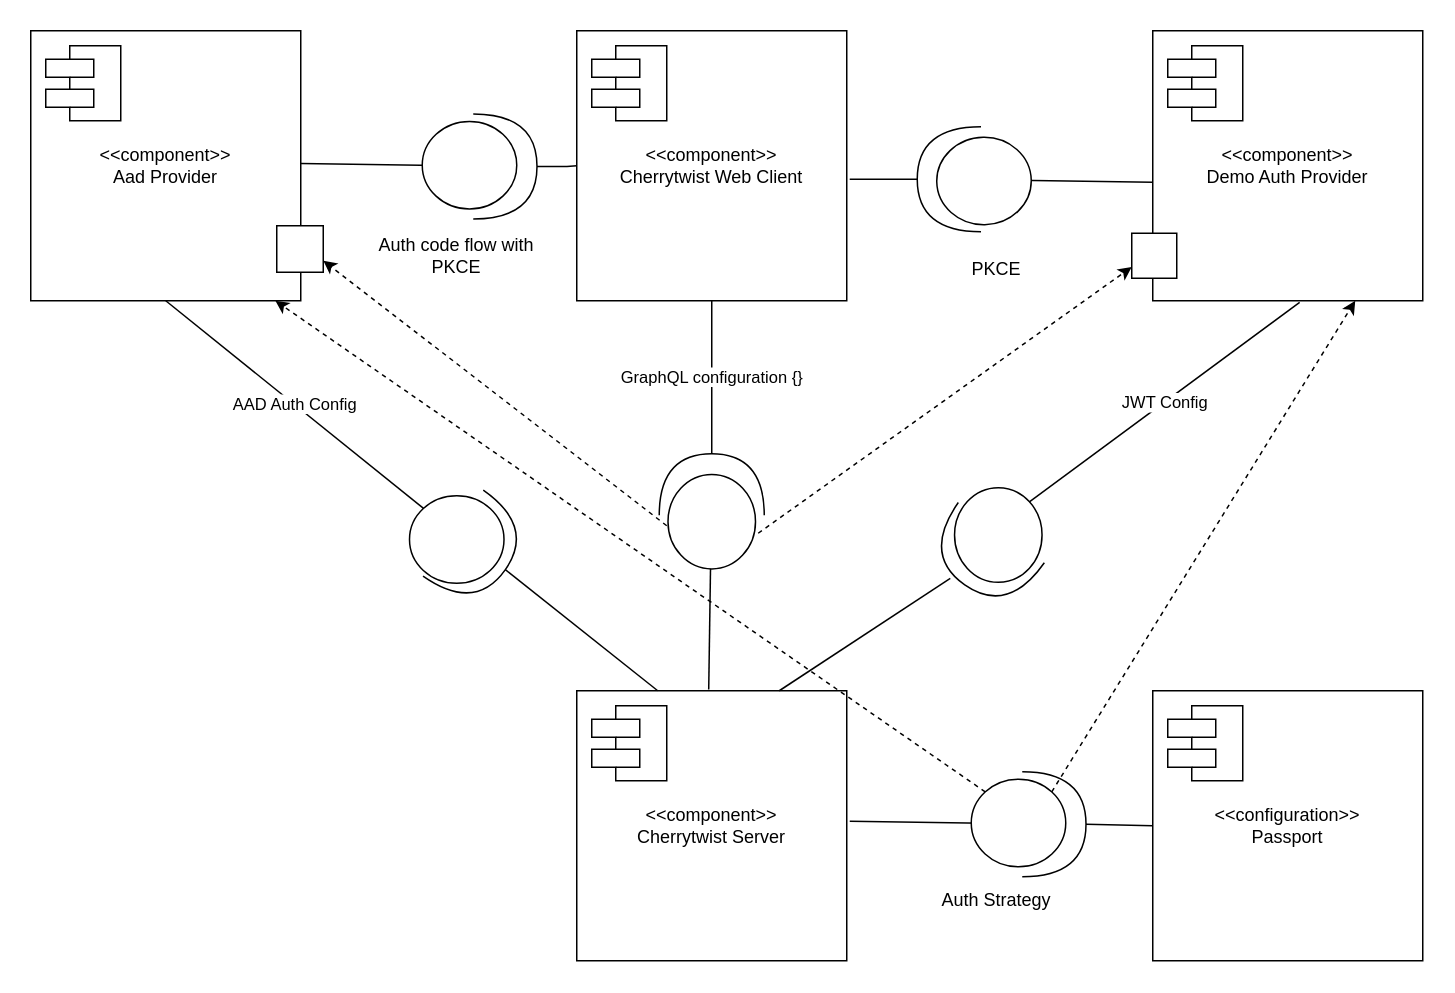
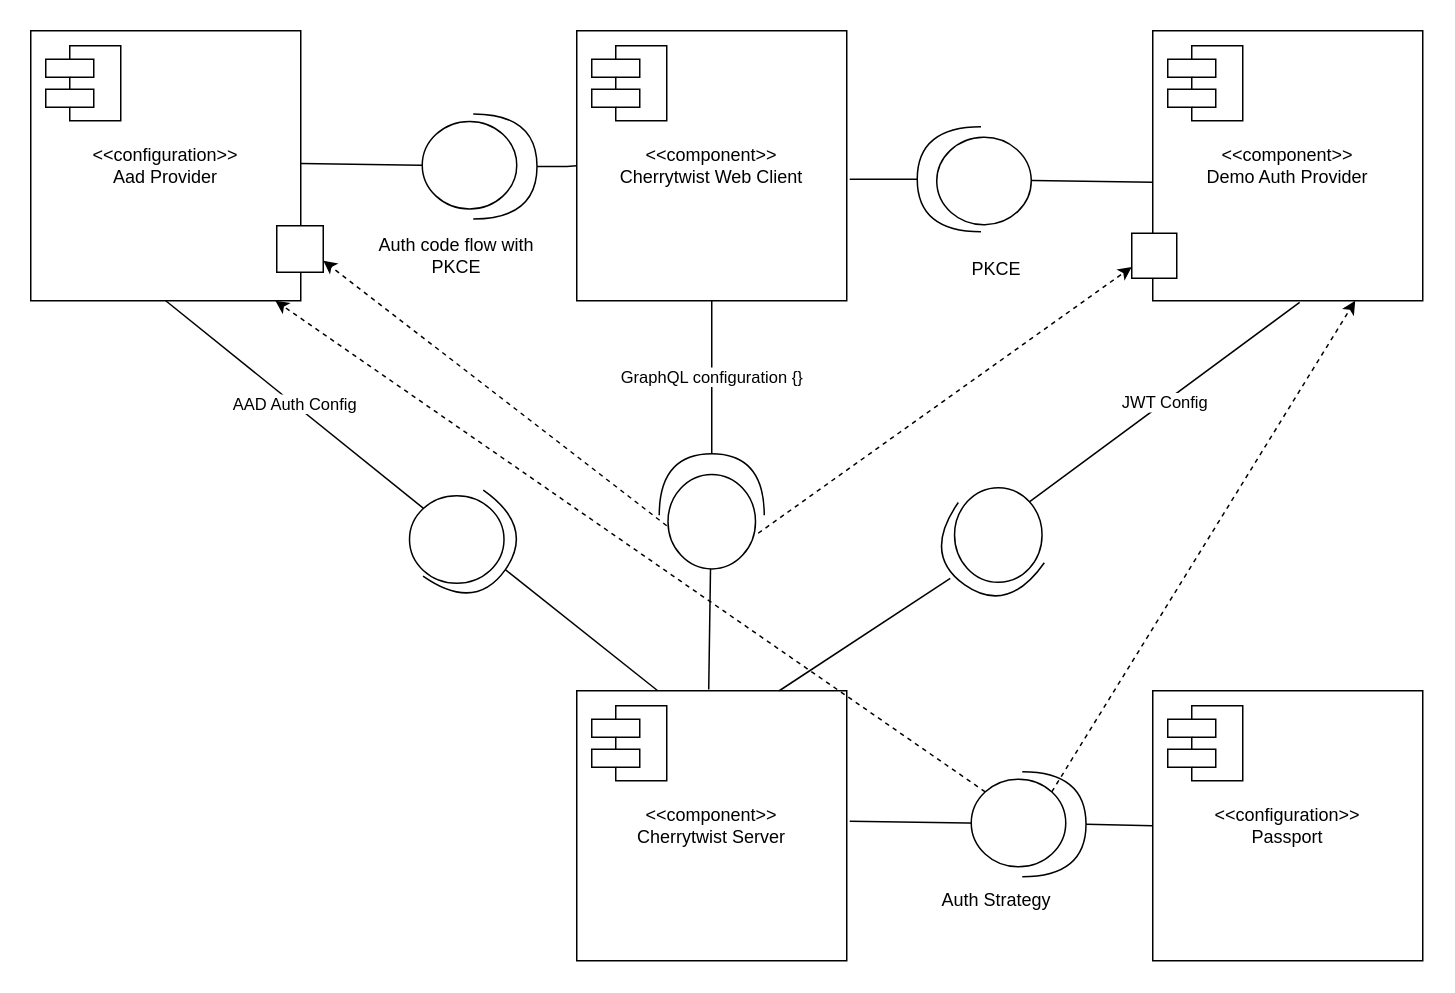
- <mxCell id="9" value="&amp;lt;&amp;lt;component&amp;gt;&amp;gt;&lt;br&gt;Aad Provider" style="whiteSpace=wrap;html=1;aspect=fixed;" parent="8" vertex="1"><mxGeometry width="180" height="180" as="geometry" /></mxCell>
+ <mxCell id="9" value="&amp;lt;&amp;lt;configuration&amp;gt;&amp;gt;&lt;br&gt;Aad Provider" style="whiteSpace=wrap;html=1;aspect=fixed;" parent="8" vertex="1"><mxGeometry width="180" height="180" as="geometry" /></mxCell>
